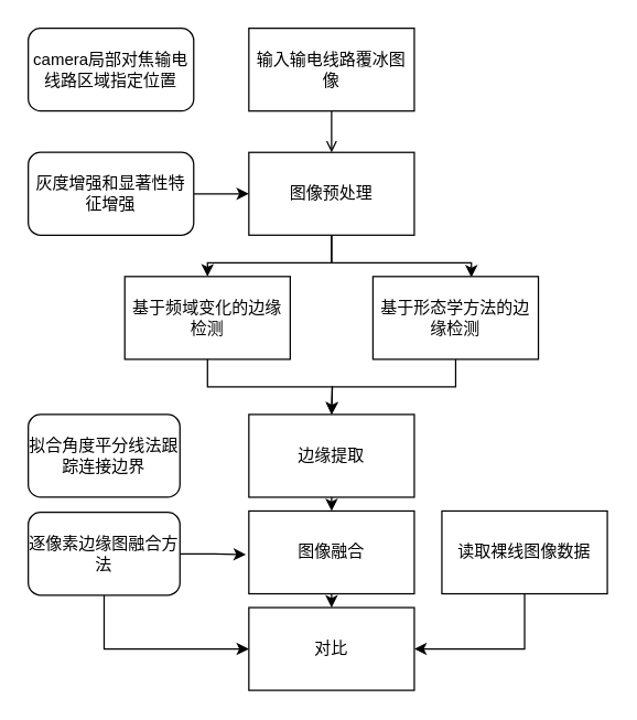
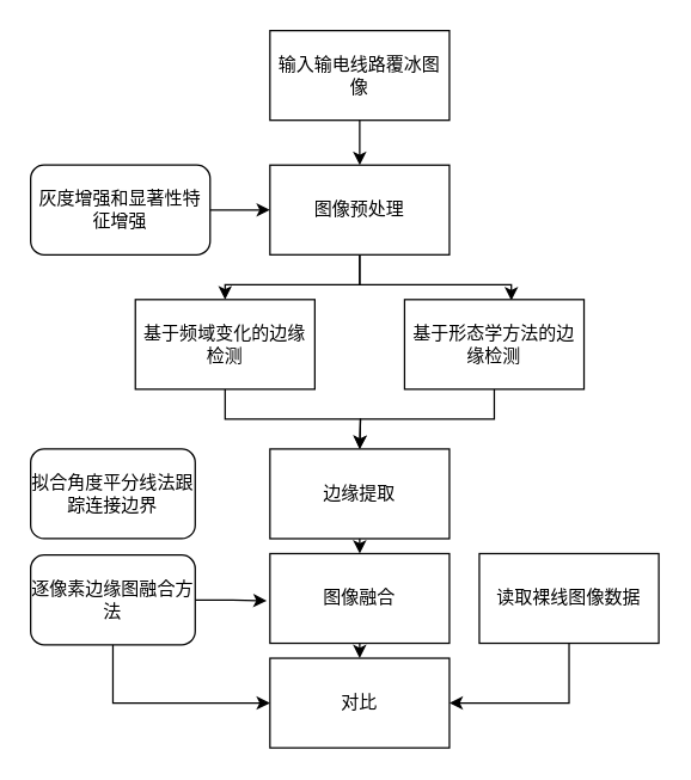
- <mxCell id="4" value="&lt;span&gt;camera局部对焦输电线路区域指定位置&lt;/span&gt;" style="rounded=1;whiteSpace=wrap;html=1;" vertex="1" parent="1"><mxGeometry x="20" y="20" width="120" height="60" as="geometry" /></mxCell>
- <mxCell id="2" style="edgeStyle=orthogonalEdgeStyle;rounded=0;orthogonalLoop=1;jettySize=auto;html=1;exitX=0.5;exitY=1;exitDx=0;exitDy=0;entryX=0.5;entryY=0;entryDx=0;entryDy=0;endArrow=open;" edge="1" parent="1" source="3" target="7"><mxGeometry relative="1" as="geometry" /></mxCell>
+ <mxCell id="2" style="edgeStyle=orthogonalEdgeStyle;rounded=0;orthogonalLoop=1;jettySize=auto;html=1;exitX=0.5;exitY=1;exitDx=0;exitDy=0;entryX=0.5;entryY=0;entryDx=0;entryDy=0;" edge="1" parent="1" source="3" target="7"><mxGeometry relative="1" as="geometry" /></mxCell>
